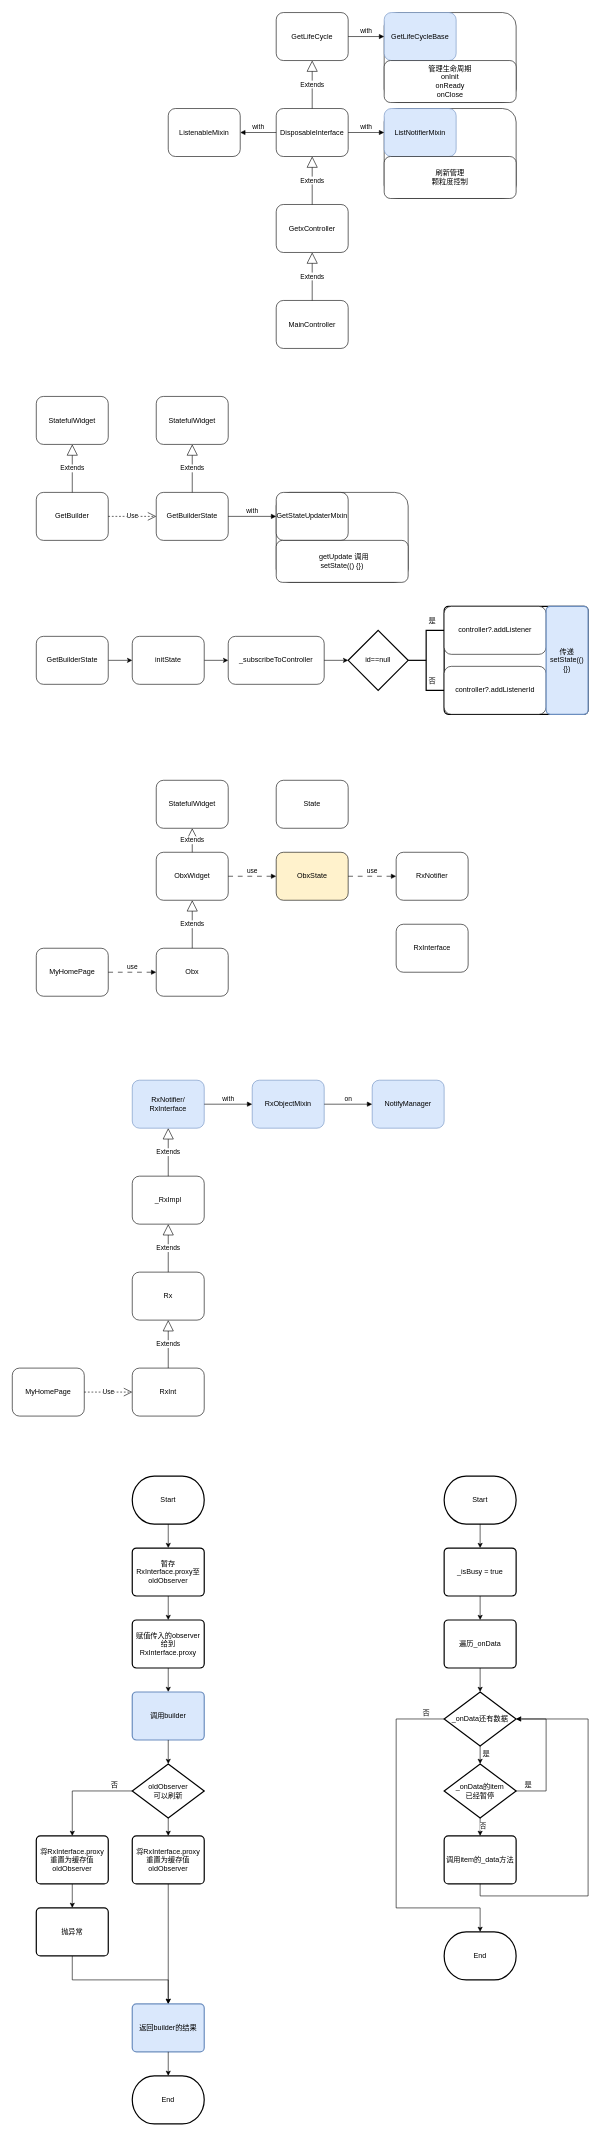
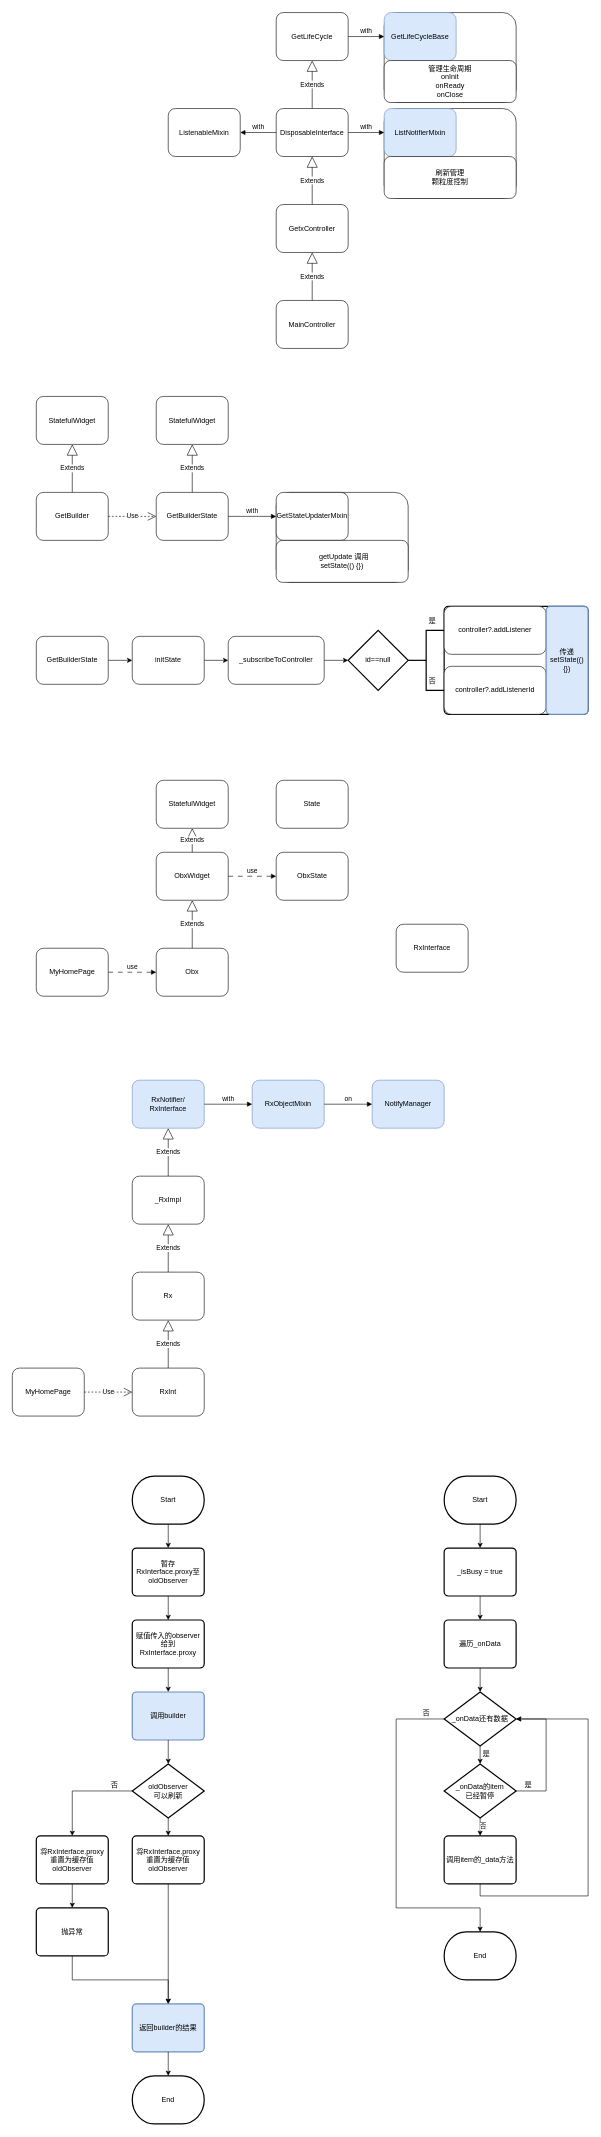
- <mxCell id="53" value="ObxState" style="rounded=1;whiteSpace=wrap;html=1;fillColor=#fff2cc;" parent="1" vertex="1"><mxGeometry x="460" y="1420" width="120" height="80" as="geometry" /></mxCell>
+ <mxCell id="53" value="ObxState" style="rounded=1;whiteSpace=wrap;html=1;" parent="1" vertex="1"><mxGeometry x="460" y="1420" width="120" height="80" as="geometry" /></mxCell>
- <mxCell id="56" value="use" style="html=1;verticalAlign=bottom;endArrow=block;curved=0;rounded=0;exitX=1;exitY=0.5;exitDx=0;exitDy=0;dashed=1;dashPattern=8 8;entryX=0;entryY=0.5;entryDx=0;entryDy=0;" parent="1" source="53" target="55" edge="1"><mxGeometry width="80" relative="1" as="geometry"><mxPoint x="390" y="1470" as="sourcePoint" /><mxPoint x="470" y="1470" as="targetPoint" /></mxGeometry></mxCell>
- <mxCell id="55" value="RxNotifier" style="rounded=1;whiteSpace=wrap;html=1;" parent="1" vertex="1"><mxGeometry x="660" y="1420" width="120" height="80" as="geometry" /></mxCell>
